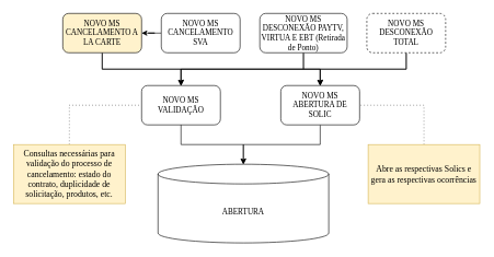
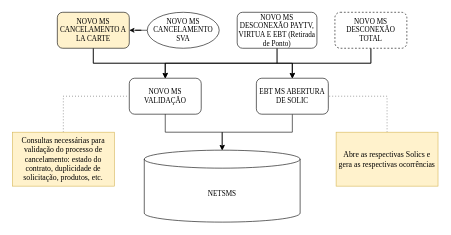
- <mxCell id="10" value="NOVO MS CANCELAMENTO SVA" style="rounded=1;whiteSpace=wrap;html=1;hachureGap=4;fontFamily=Architects Daughter;fontSource=https%3A%2F%2Ffonts.googleapis.com%2Fcss%3Ffamily%3DArchitects%2BDaughter;" vertex="1" parent="1"><mxGeometry x="245" y="20" width="120" height="60" as="geometry" /></mxCell>
+ <mxCell id="10" value="NOVO MS CANCELAMENTO SVA" style="ellipse;whiteSpace=wrap;html=1;hachureGap=4;fontFamily=Architects Daughter;fontSource=https%3A%2F%2Ffonts.googleapis.com%2Fcss%3Ffamily%3DArchitects%2BDaughter;" vertex="1" parent="1"><mxGeometry x="245" y="20" width="120" height="60" as="geometry" /></mxCell>
- <mxCell id="5" value="NOVO MS ABERTURA DE SOLIC" style="rounded=1;whiteSpace=wrap;html=1;hachureGap=4;fontFamily=Architects Daughter;fontSource=https%3A%2F%2Ffonts.googleapis.com%2Fcss%3Ffamily%3DArchitects%2BDaughter;" vertex="1" parent="1"><mxGeometry x="427" y="130" width="120" height="60" as="geometry" /></mxCell>
+ <mxCell id="5" value="EBT MS ABERTURA DE SOLIC" style="rounded=1;whiteSpace=wrap;html=1;hachureGap=4;fontFamily=Architects Daughter;fontSource=https%3A%2F%2Ffonts.googleapis.com%2Fcss%3Ffamily%3DArchitects%2BDaughter;" vertex="1" parent="1"><mxGeometry x="427" y="130" width="120" height="60" as="geometry" /></mxCell>
- <mxCell id="2" value="ABERTURA" style="shape=cylinder3;whiteSpace=wrap;html=1;boundedLbl=1;backgroundOutline=1;size=15;hachureGap=4;fontFamily=Architects Daughter;fontSource=https%3A%2F%2Ffonts.googleapis.com%2Fcss%3Ffamily%3DArchitects%2BDaughter;" vertex="1" parent="1"><mxGeometry x="240" y="250" width="260" height="120" as="geometry" /></mxCell>
+ <mxCell id="2" value="NETSMS" style="shape=cylinder3;whiteSpace=wrap;html=1;boundedLbl=1;backgroundOutline=1;size=15;hachureGap=4;fontFamily=Architects Daughter;fontSource=https%3A%2F%2Ffonts.googleapis.com%2Fcss%3Ffamily%3DArchitects%2BDaughter;" vertex="1" parent="1"><mxGeometry x="240" y="250" width="260" height="120" as="geometry" /></mxCell>
